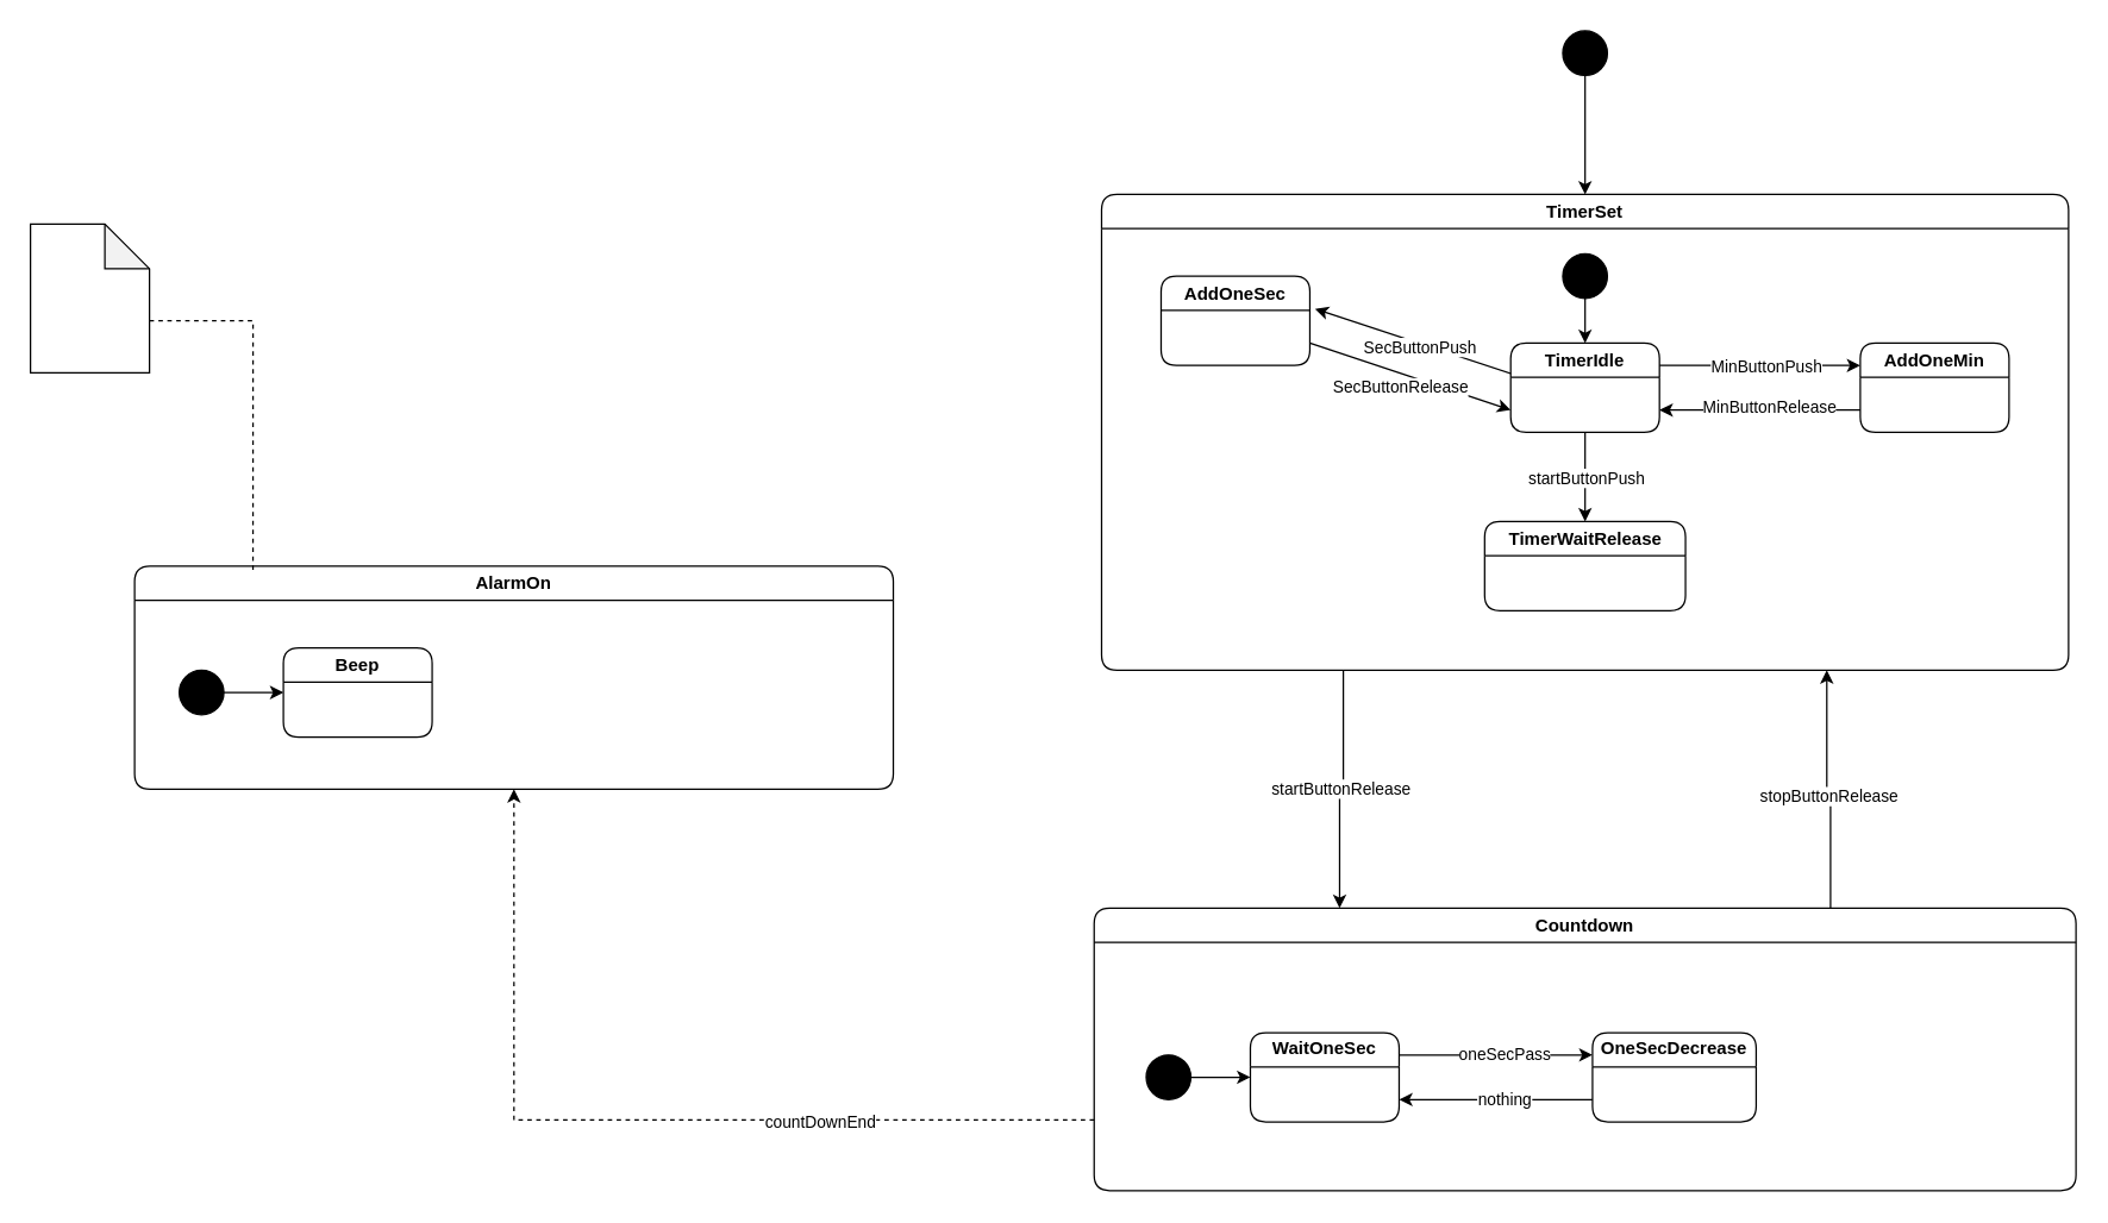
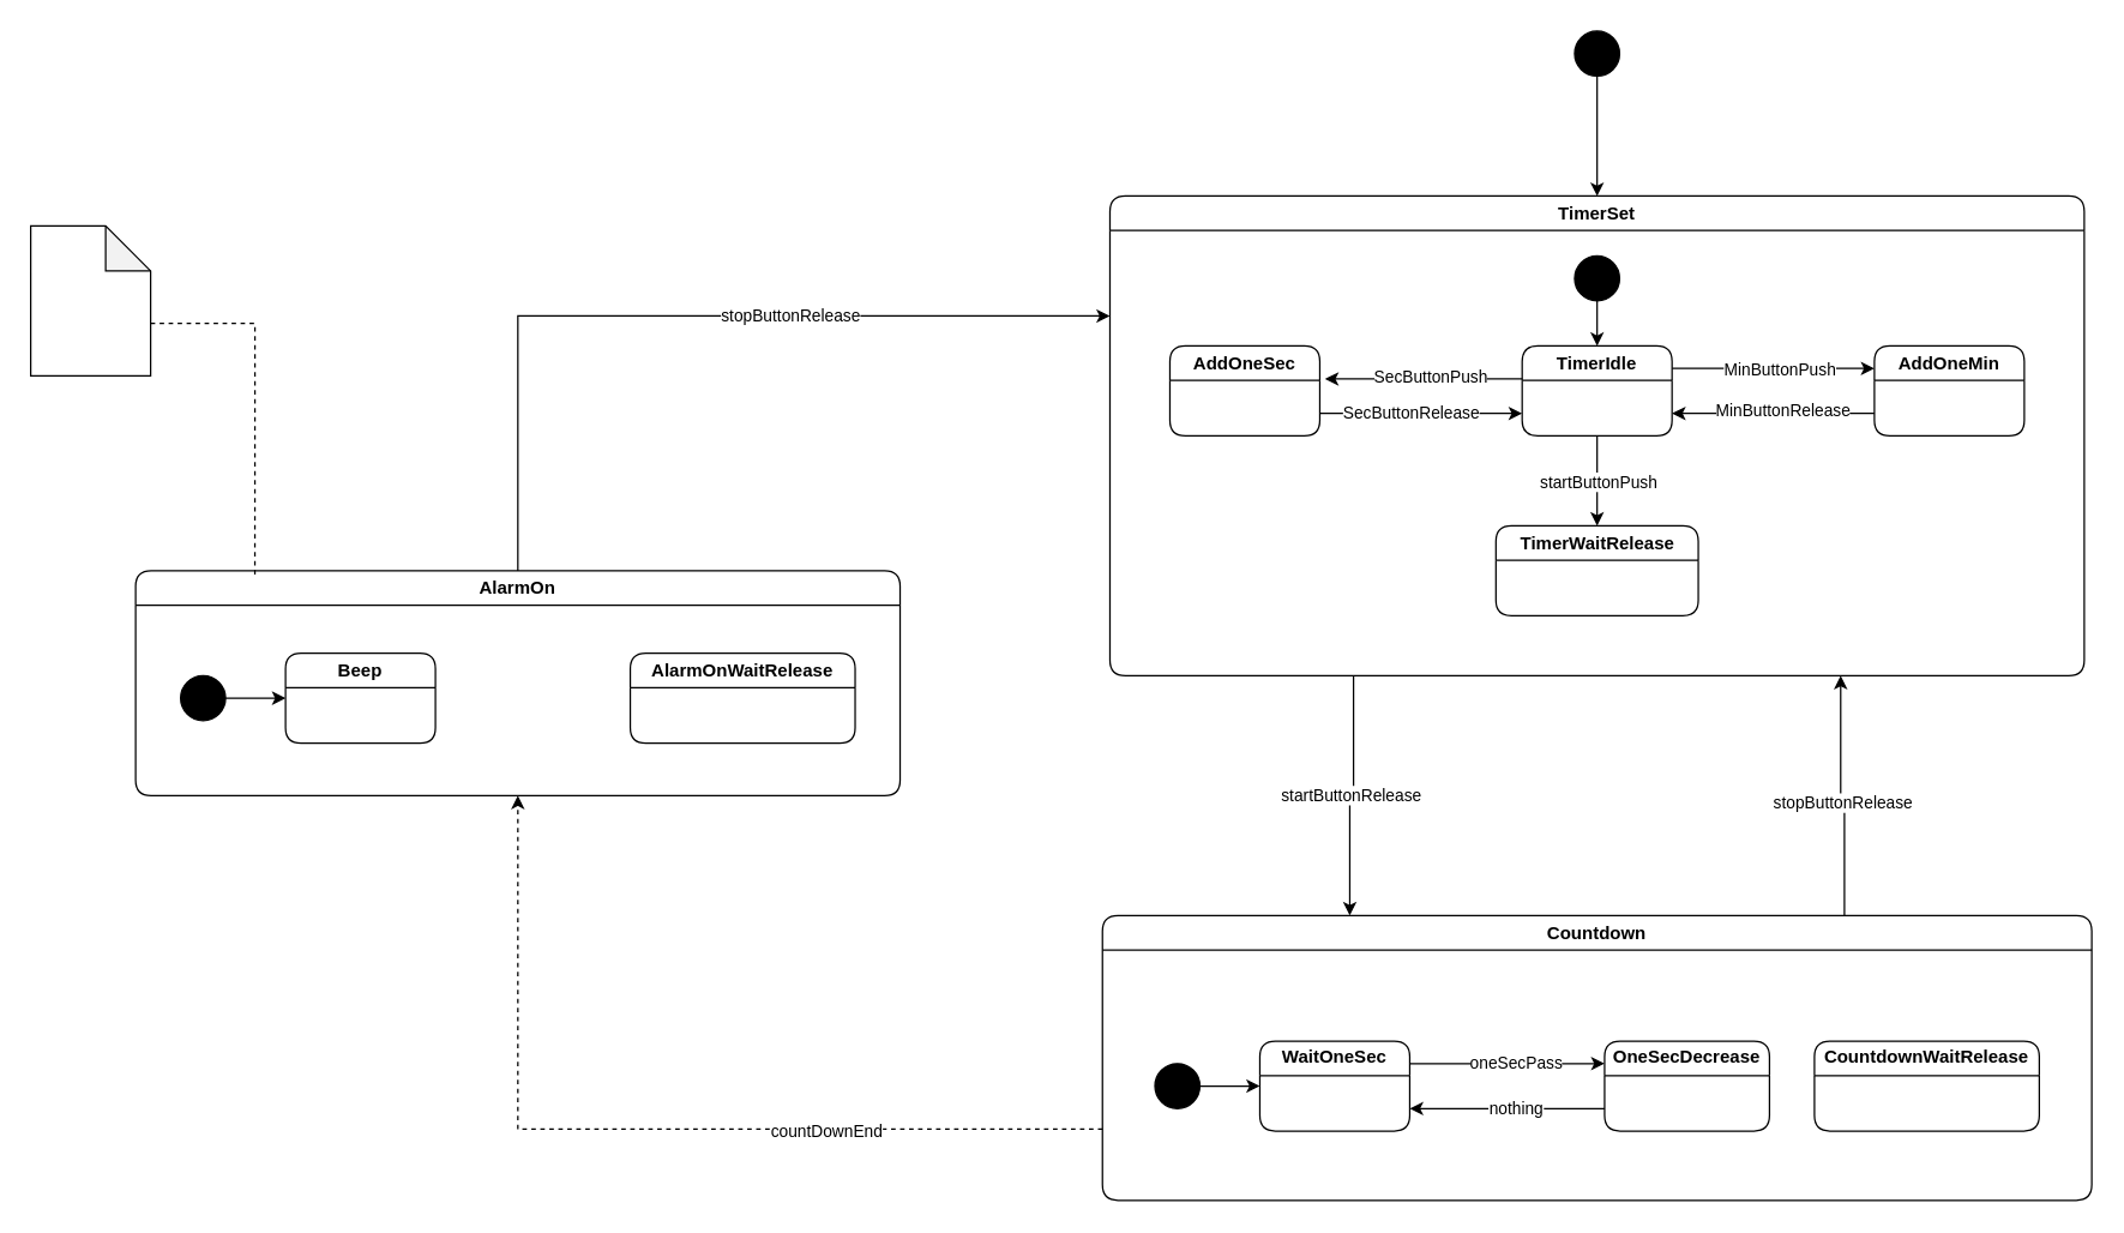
+ <mxCell id="4" style="edgeStyle=orthogonalEdgeStyle;rounded=0;orthogonalLoop=1;jettySize=auto;html=1;exitX=0.5;exitY=0;exitDx=0;exitDy=0;entryX=0;entryY=0.25;entryDx=0;entryDy=0;" parent="1" source="6" target="25" edge="1"><mxGeometry relative="1" as="geometry"><mxPoint x="800" y="132.5" as="targetPoint" /></mxGeometry></mxCell>
+ <mxCell id="5" value="stopButtonRelease" style="edgeLabel;html=1;align=center;verticalAlign=middle;resizable=0;points=[];" parent="4" vertex="1" connectable="0"><mxGeometry x="0.311" y="1" relative="1" as="geometry"><mxPoint x="-19" y="1" as="offset" /></mxGeometry></mxCell>
- <mxCell id="40" value="AddOneSec" style="swimlane;rounded=1;whiteSpace=wrap;html=1;glass=0;sketch=0;startSize=23;" vertex="1" parent="25"><mxGeometry x="40" y="55" width="100" height="60" as="geometry" /></mxCell>
+ <mxCell id="40" value="AddOneSec" style="swimlane;rounded=1;whiteSpace=wrap;html=1;glass=0;sketch=0;startSize=23;" vertex="1" parent="25"><mxGeometry x="40" y="100" width="100" height="60" as="geometry" /></mxCell>
+ <mxCell id="10" value="AlarmOnWaitRelease" style="swimlane;rounded=1;whiteSpace=wrap;html=1;glass=0;sketch=0;startSize=23;" vertex="1" parent="6"><mxGeometry x="330" y="55" width="150" height="60" as="geometry" /></mxCell>
+ <mxCell id="22" value="CountdownWaitRelease" style="swimlane;rounded=1;whiteSpace=wrap;html=1;glass=0;sketch=0;startSize=23;" vertex="1" parent="13"><mxGeometry x="475" y="83.75" width="150" height="60" as="geometry" /></mxCell>
